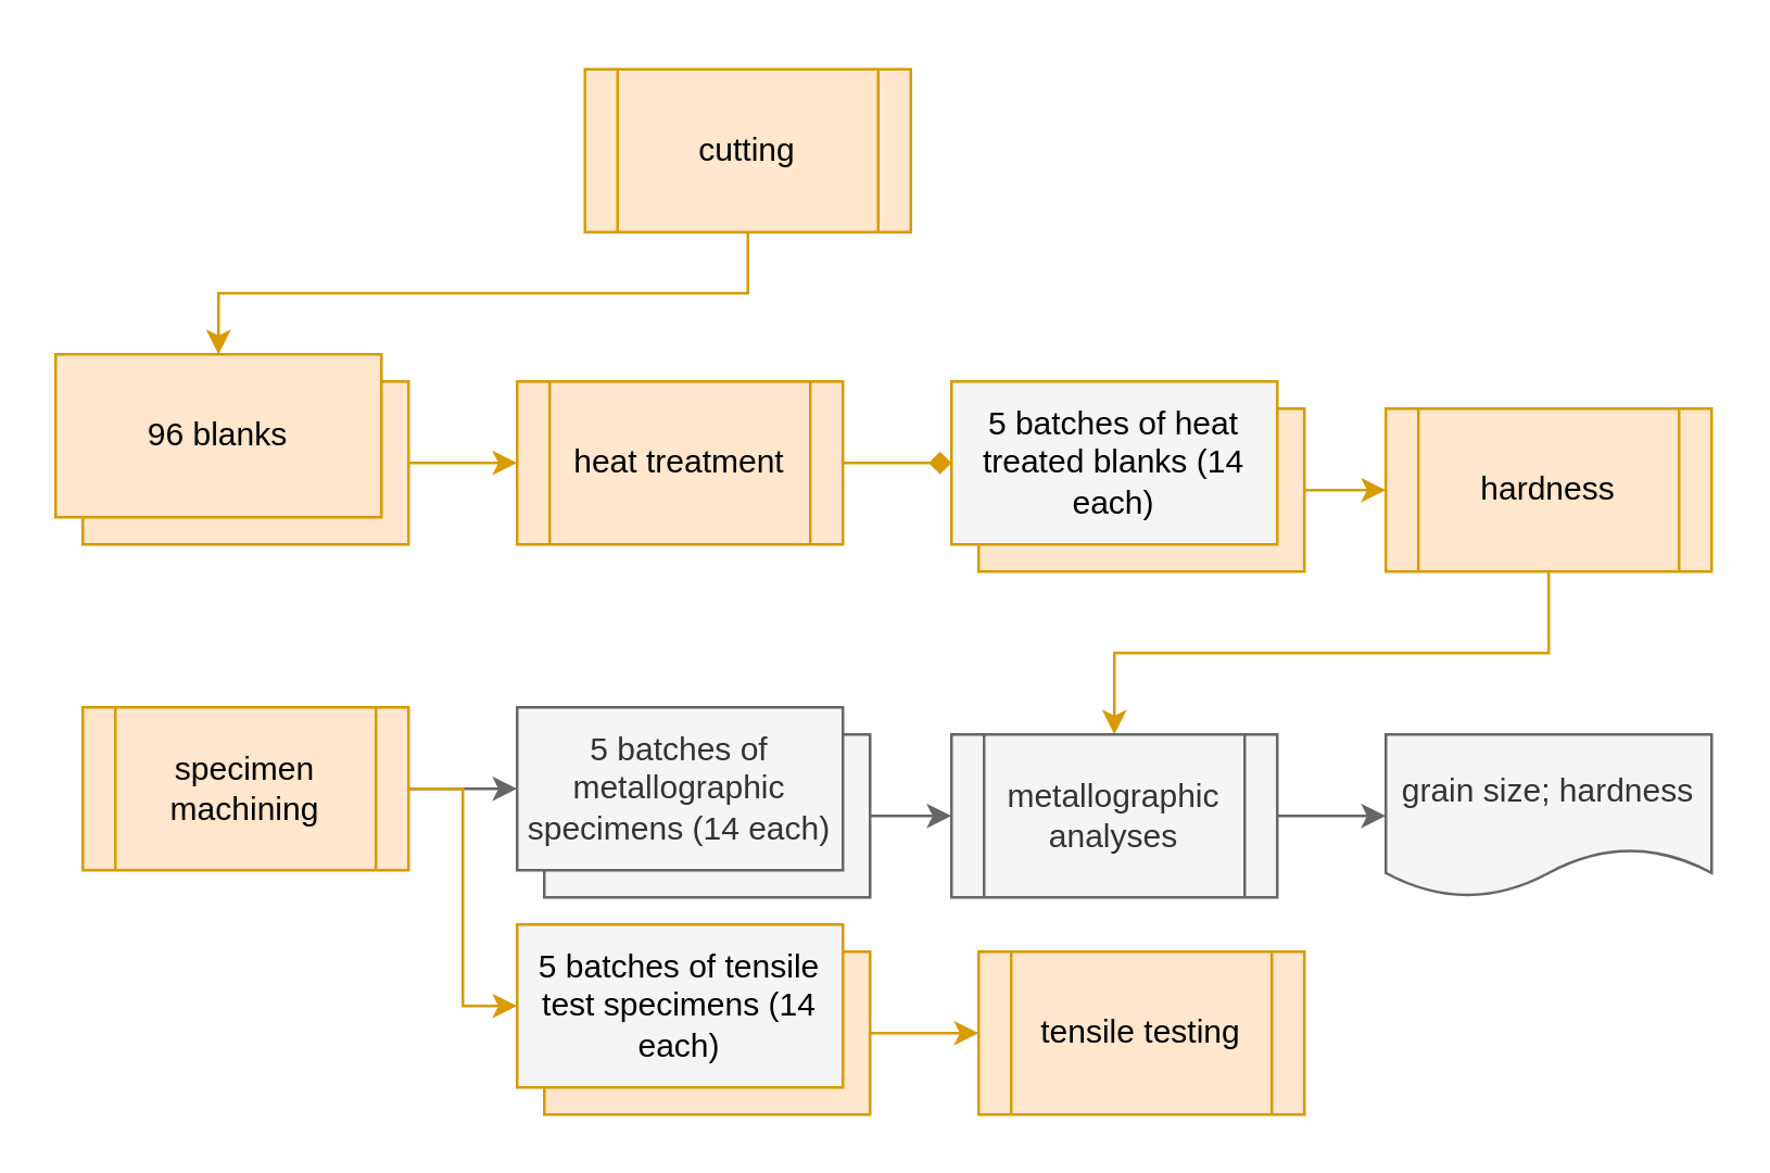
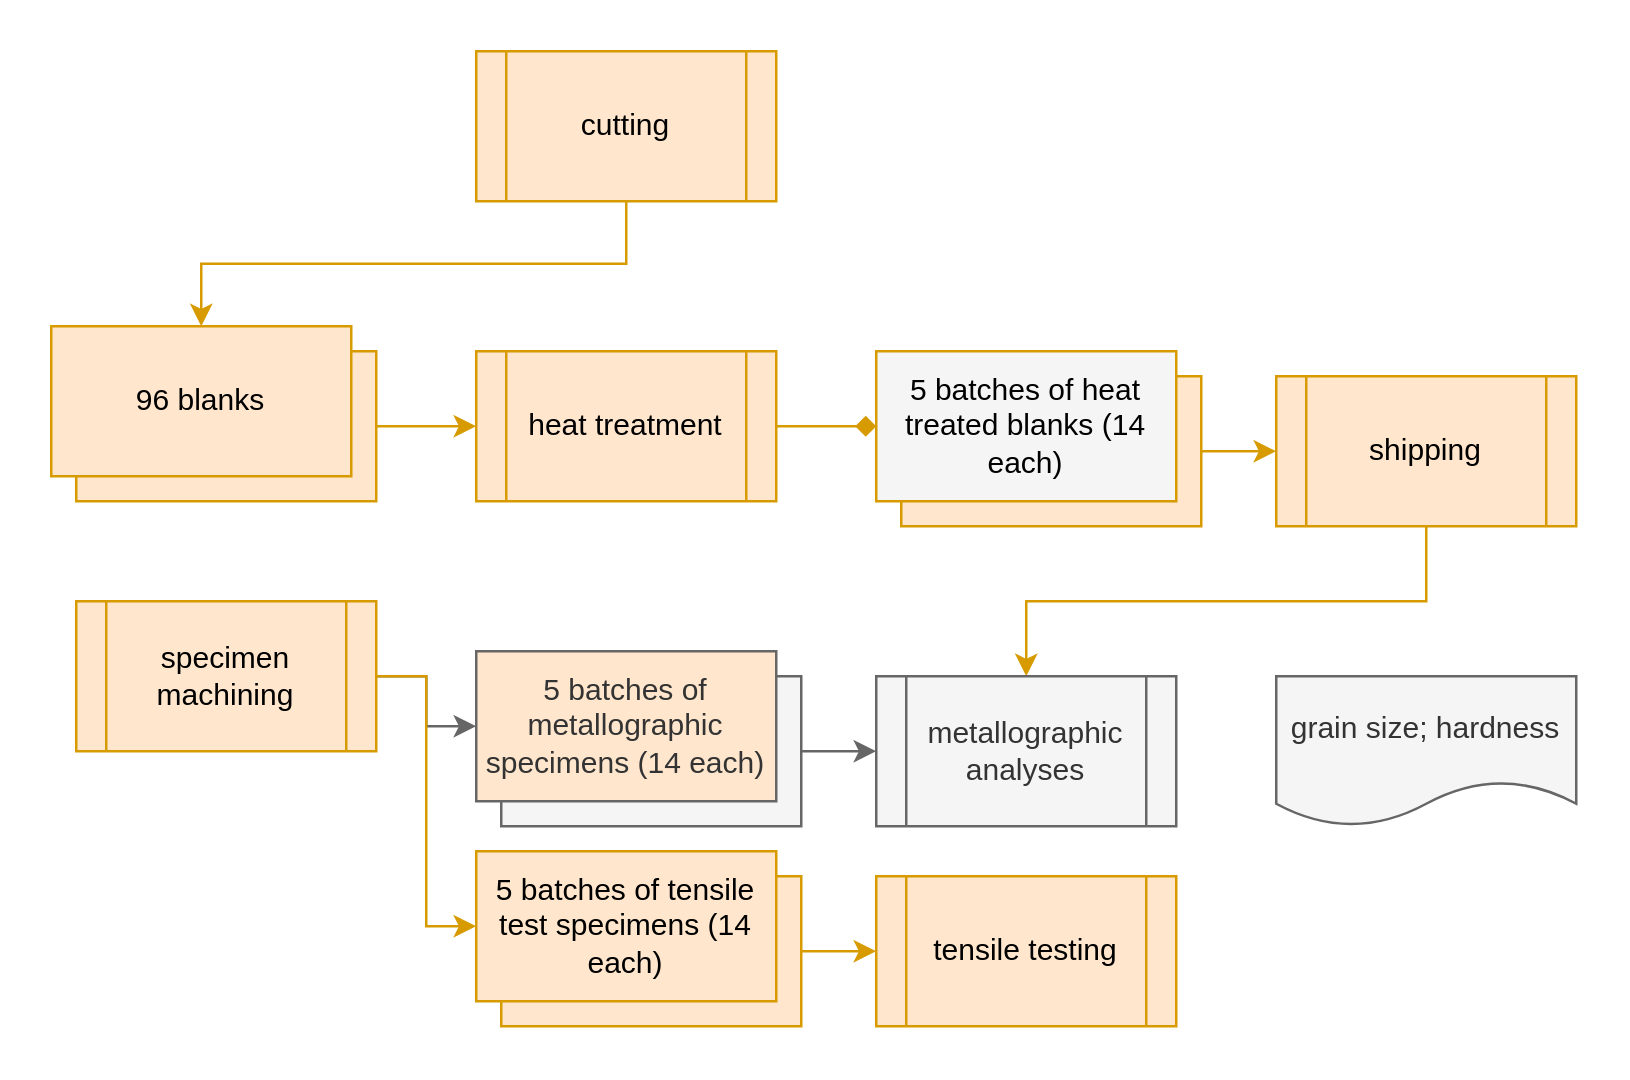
- <mxCell id="3" value="cutting" style="shape=process;whiteSpace=wrap;html=1;backgroundOutline=1;fillColor=#ffe6cc;strokeColor=#d79b00;" vertex="1" parent="1"><mxGeometry x="215" y="25" width="120" height="60" as="geometry" /></mxCell>
+ <mxCell id="3" value="cutting" style="shape=process;whiteSpace=wrap;html=1;backgroundOutline=1;fillColor=#ffe6cc;strokeColor=#d79b00;" vertex="1" parent="1"><mxGeometry x="190" y="20" width="120" height="60" as="geometry" /></mxCell>
- <mxCell id="6" value="hardness" style="shape=process;whiteSpace=wrap;html=1;backgroundOutline=1;fillColor=#ffe6cc;strokeColor=#d79b00;" vertex="1" parent="1"><mxGeometry x="510" y="150" width="120" height="60" as="geometry" /></mxCell>
+ <mxCell id="6" value="shipping" style="shape=process;whiteSpace=wrap;html=1;backgroundOutline=1;fillColor=#ffe6cc;strokeColor=#d79b00;" vertex="1" parent="1"><mxGeometry x="510" y="150" width="120" height="60" as="geometry" /></mxCell>
- <mxCell id="10" value="specimen machining" style="shape=process;whiteSpace=wrap;html=1;backgroundOutline=1;fillColor=#ffe6cc;strokeColor=#d79b00;" vertex="1" parent="1"><mxGeometry x="30" y="260" width="120" height="60" as="geometry" /></mxCell>
+ <mxCell id="10" value="specimen machining" style="shape=process;whiteSpace=wrap;html=1;backgroundOutline=1;fillColor=#ffe6cc;strokeColor=#d79b00;" vertex="1" parent="1"><mxGeometry x="30" y="240" width="120" height="60" as="geometry" /></mxCell>
- <mxCell id="13" value="5 batches of metallographic specimens (14 each)" style="rounded=0;whiteSpace=wrap;html=1;fillColor=#f5f5f5;fontColor=#333333;strokeColor=#666666;" vertex="1" parent="11"><mxGeometry width="120" height="60" as="geometry" /></mxCell>
+ <mxCell id="13" value="5 batches of metallographic specimens (14 each)" style="rounded=0;whiteSpace=wrap;html=1;fillColor=#ffe6cc;fontColor=#333333;strokeColor=#666666;" vertex="1" parent="11"><mxGeometry width="120" height="60" as="geometry" /></mxCell>
- <mxCell id="14" style="edgeStyle=orthogonalEdgeStyle;rounded=0;orthogonalLoop=1;jettySize=auto;html=1;exitX=1;exitY=0.5;exitDx=0;exitDy=0;entryX=0;entryY=0.5;entryDx=0;entryDy=0;fillColor=#f5f5f5;strokeColor=#666666;" edge="1" parent="1" source="15" target="21"><mxGeometry relative="1" as="geometry" /></mxCell>
- <mxCell id="23" value="5 batches of tensile test specimens (14 each)" style="rounded=0;whiteSpace=wrap;html=1;fillColor=#f5f5f5;strokeColor=#d79b00;" vertex="1" parent="1"><mxGeometry x="190" y="340" width="120" height="60" as="geometry" /></mxCell>
+ <mxCell id="23" value="5 batches of tensile test specimens (14 each)" style="rounded=0;whiteSpace=wrap;html=1;fillColor=#ffe6cc;strokeColor=#d79b00;" vertex="1" parent="1"><mxGeometry x="190" y="340" width="120" height="60" as="geometry" /></mxCell>
- <mxCell id="16" value="tensile testing" style="shape=process;whiteSpace=wrap;html=1;backgroundOutline=1;fillColor=#ffe6cc;strokeColor=#d79b00;" vertex="1" parent="1"><mxGeometry x="360" y="350" width="120" height="60" as="geometry" /></mxCell>
+ <mxCell id="16" value="tensile testing" style="shape=process;whiteSpace=wrap;html=1;backgroundOutline=1;fillColor=#ffe6cc;strokeColor=#d79b00;" vertex="1" parent="1"><mxGeometry x="350" y="350" width="120" height="60" as="geometry" /></mxCell>
